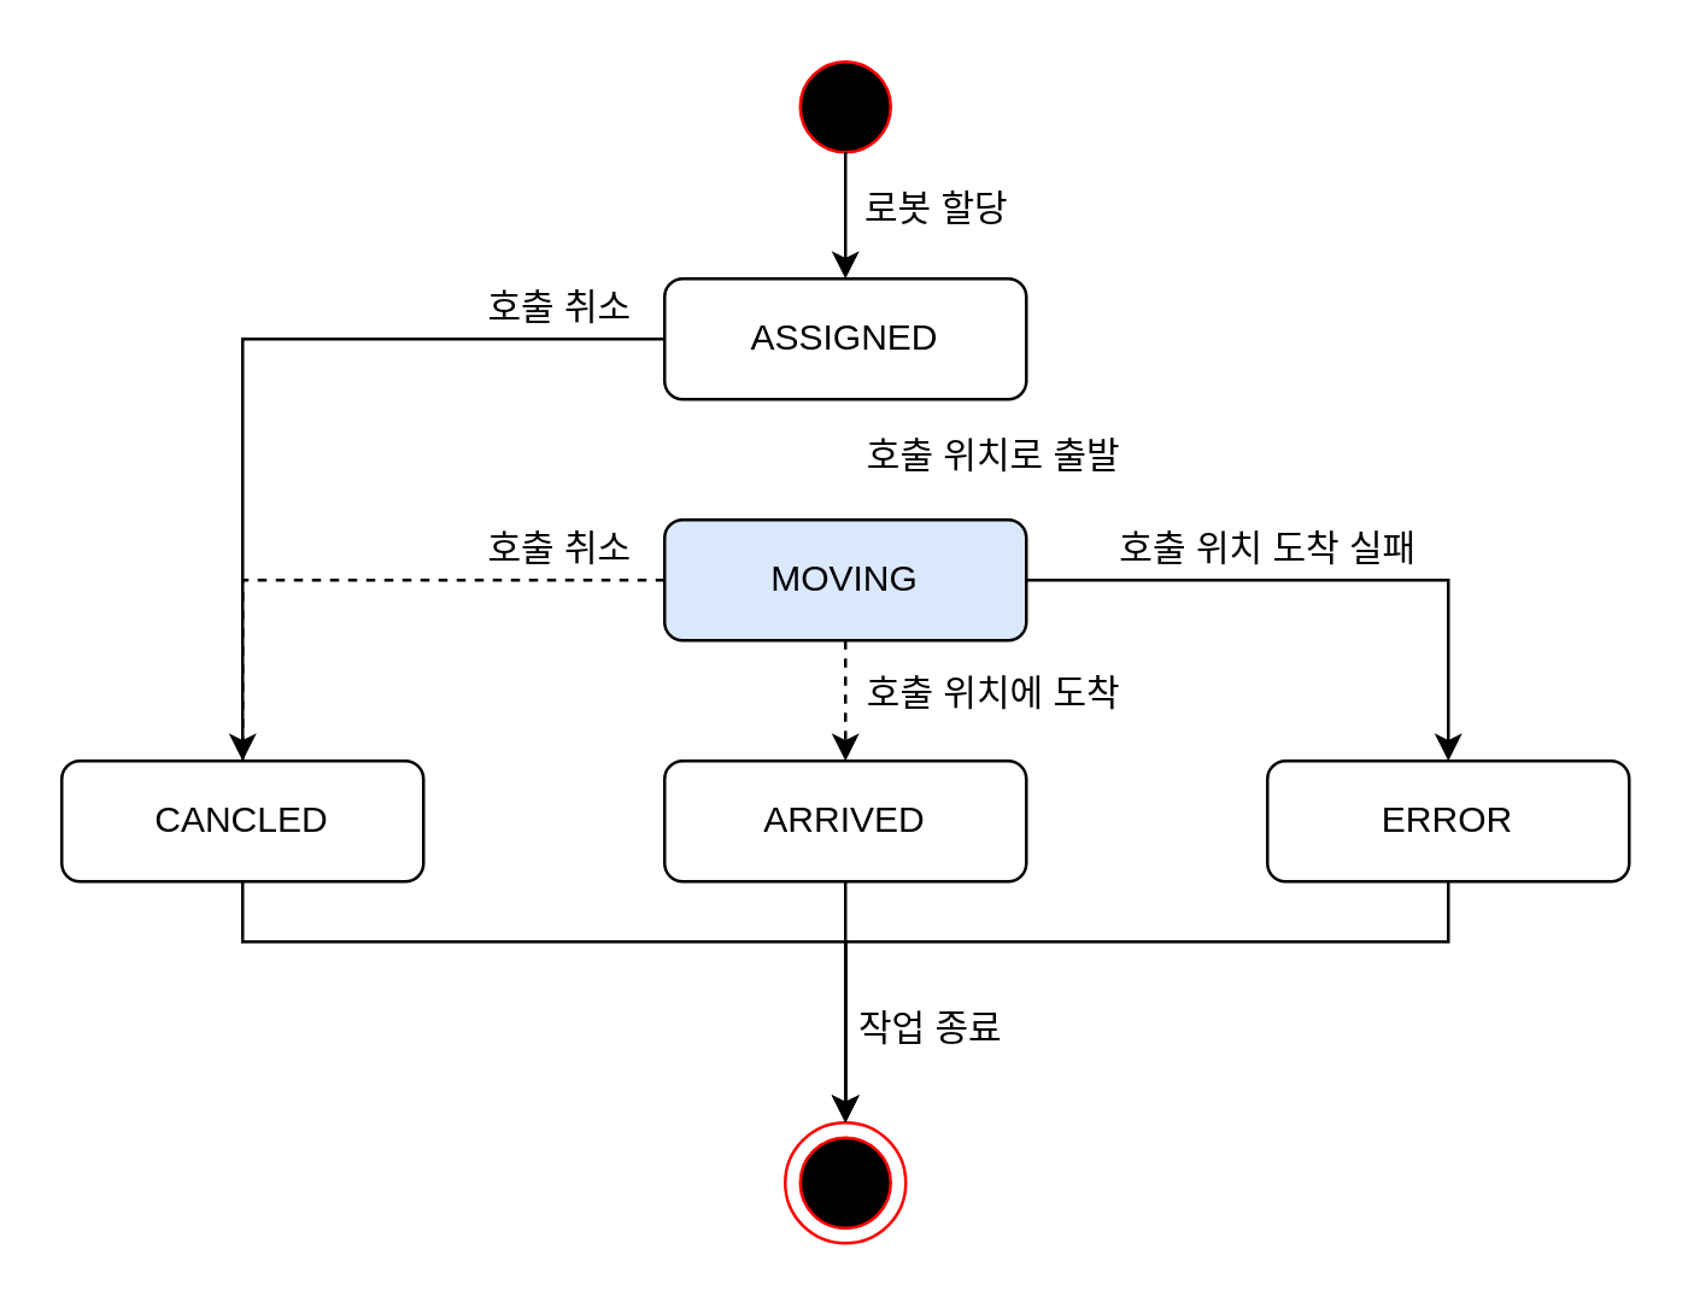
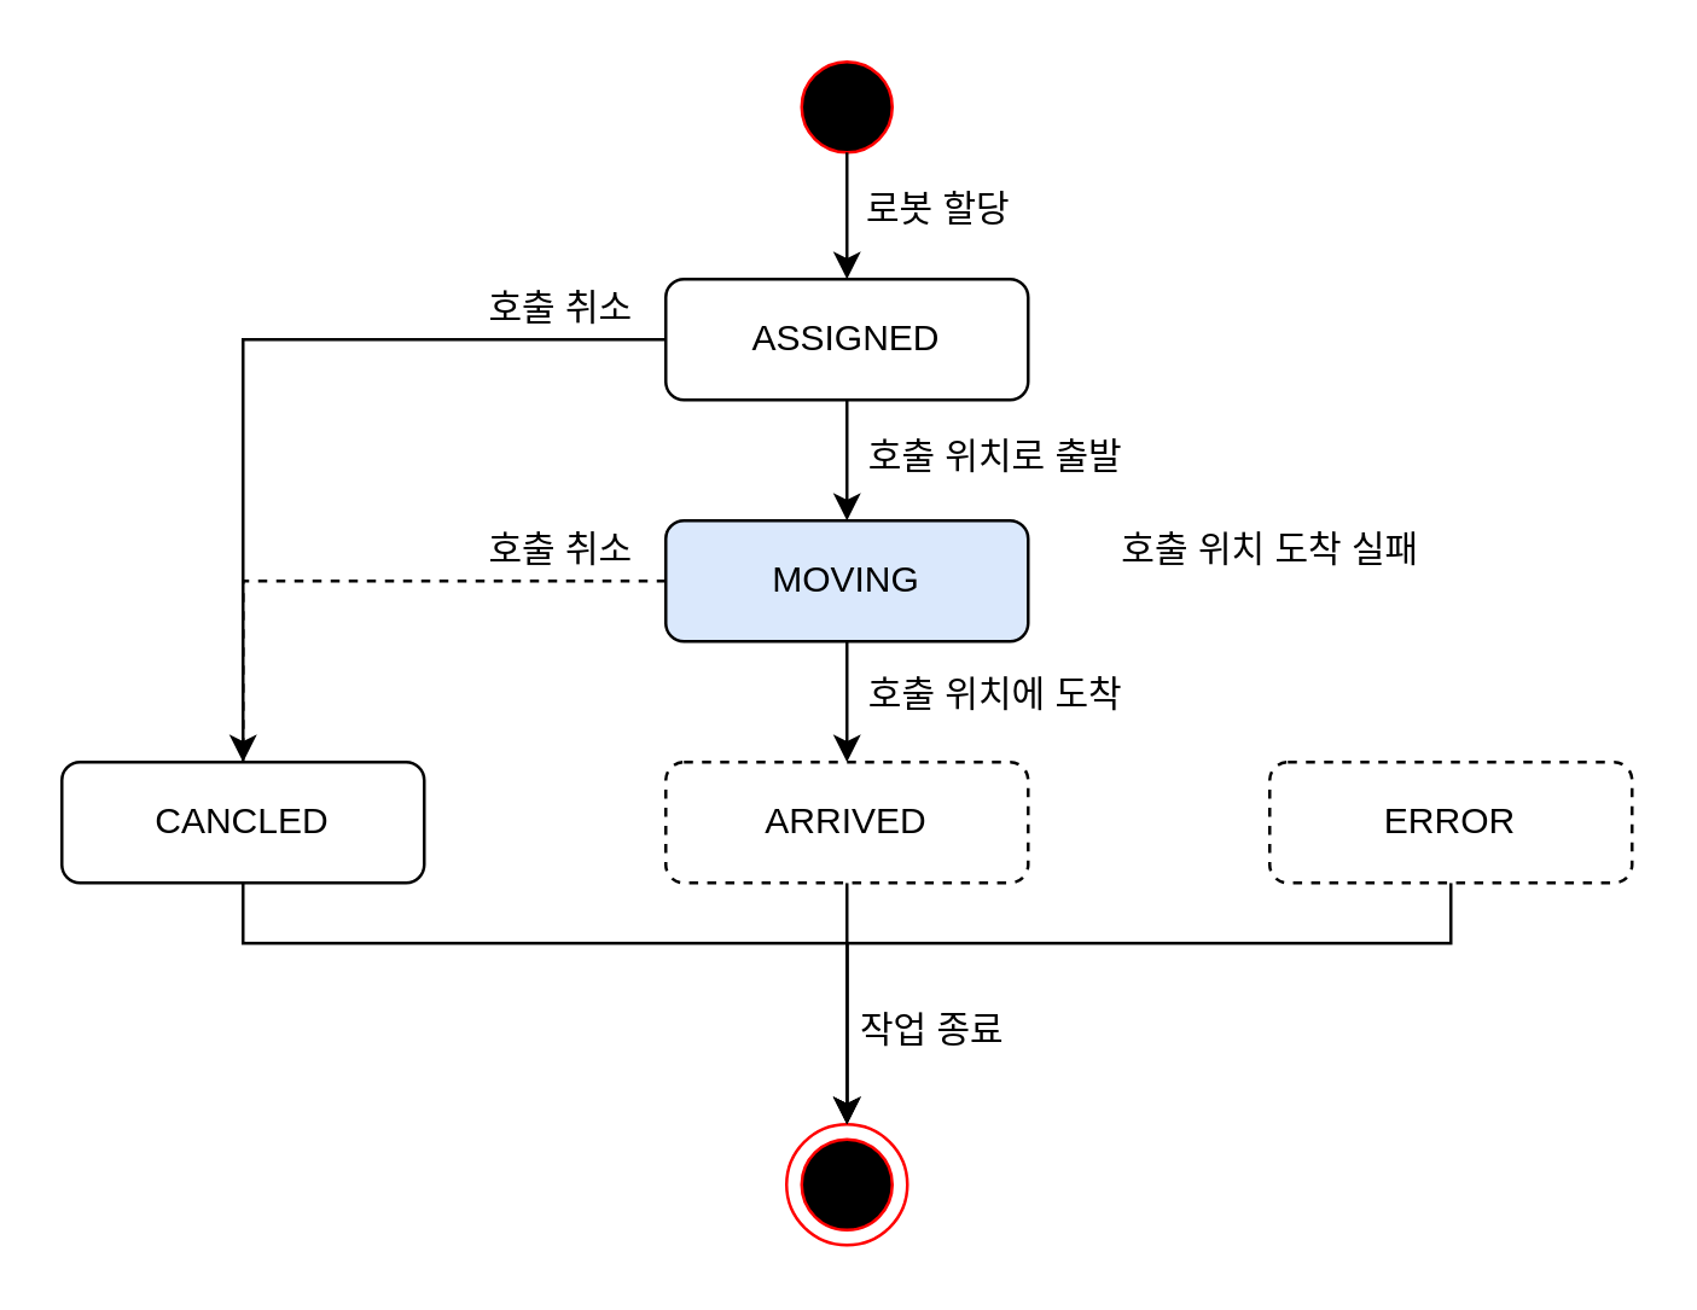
+ <mxCell id="4" style="edgeStyle=orthogonalEdgeStyle;rounded=0;orthogonalLoop=1;jettySize=auto;html=1;entryX=0.5;entryY=0;entryDx=0;entryDy=0;" edge="1" parent="1" source="6" target="12"><mxGeometry relative="1" as="geometry" /></mxCell>
- <mxCell id="10" style="edgeStyle=orthogonalEdgeStyle;rounded=0;orthogonalLoop=1;jettySize=auto;html=1;entryX=0.5;entryY=0;entryDx=0;entryDy=0;" edge="1" parent="1" source="12" target="18"><mxGeometry relative="1" as="geometry"><Array as="points"><mxPoint x="480" y="192" /></Array></mxGeometry></mxCell>
- <mxCell id="9" style="edgeStyle=orthogonalEdgeStyle;rounded=0;orthogonalLoop=1;jettySize=auto;html=1;entryX=0.5;entryY=0;entryDx=0;entryDy=0;dashed=1;" edge="1" parent="1" source="12" target="15"><mxGeometry relative="1" as="geometry" /></mxCell>
+ <mxCell id="9" style="edgeStyle=orthogonalEdgeStyle;rounded=0;orthogonalLoop=1;jettySize=auto;html=1;entryX=0.5;entryY=0;entryDx=0;entryDy=0;" edge="1" parent="1" source="12" target="15"><mxGeometry relative="1" as="geometry" /></mxCell>
- <mxCell id="15" value="ARRIVED" style="rounded=1;whiteSpace=wrap;html=1;" vertex="1" parent="1"><mxGeometry x="220" y="252" width="120" height="40" as="geometry" /></mxCell>
+ <mxCell id="15" value="ARRIVED" style="rounded=1;whiteSpace=wrap;html=1;dashed=1;" vertex="1" parent="1"><mxGeometry x="220" y="252" width="120" height="40" as="geometry" /></mxCell>
- <mxCell id="18" value="ERROR" style="rounded=1;whiteSpace=wrap;html=1;" vertex="1" parent="1"><mxGeometry x="420" y="252" width="120" height="40" as="geometry" /></mxCell>
+ <mxCell id="18" value="ERROR" style="rounded=1;whiteSpace=wrap;html=1;dashed=1;" vertex="1" parent="1"><mxGeometry x="420" y="252" width="120" height="40" as="geometry" /></mxCell>
